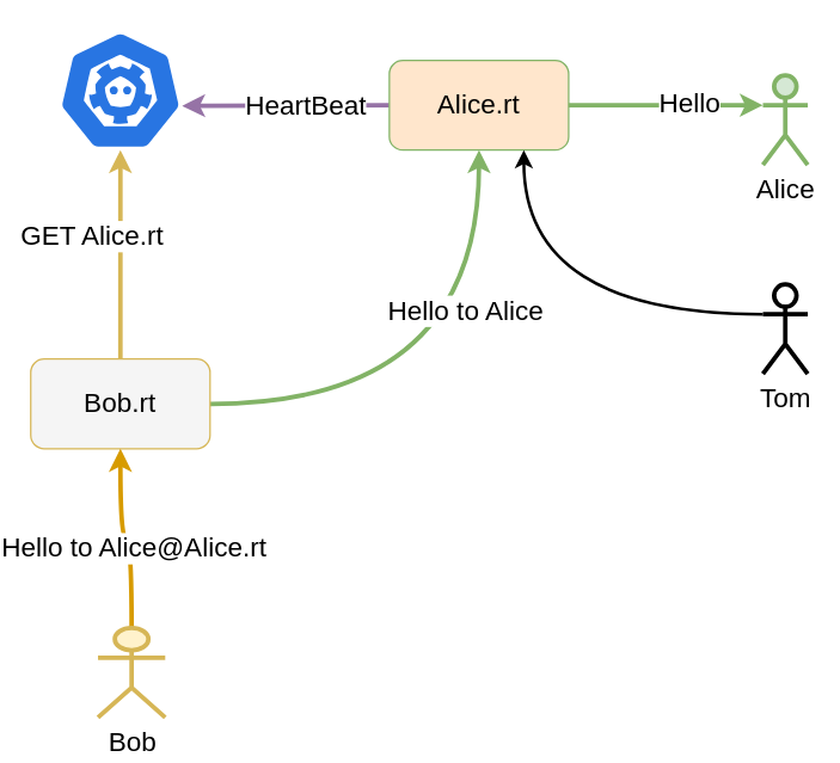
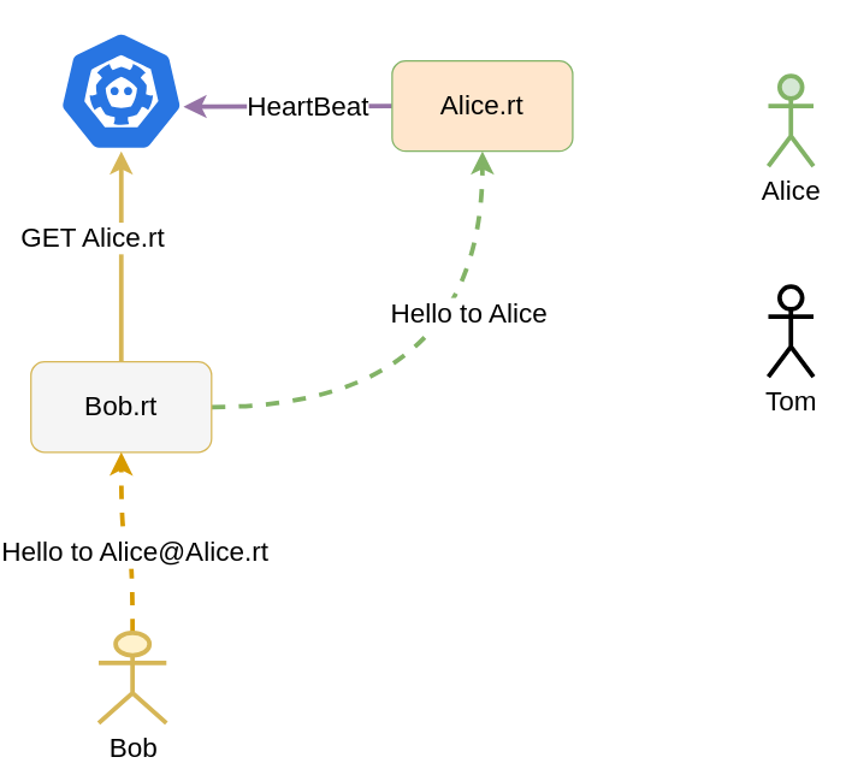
- <mxCell id="14" style="edgeStyle=orthogonalEdgeStyle;curved=1;rounded=0;orthogonalLoop=1;jettySize=auto;html=1;exitX=1;exitY=0.5;exitDx=0;exitDy=0;fontSize=18;entryX=0;entryY=0.333;entryDx=0;entryDy=0;entryPerimeter=0;fillColor=#d5e8d4;strokeColor=#82b366;strokeWidth=3;" edge="1" parent="1" source="6" target="16"><mxGeometry relative="1" as="geometry"><mxPoint x="410" y="140" as="targetPoint" /></mxGeometry></mxCell>
- <mxCell id="15" value="Hello" style="edgeLabel;html=1;align=center;verticalAlign=middle;resizable=0;points=[];fontSize=18;" vertex="1" connectable="0" parent="14"><mxGeometry x="0.246" y="1" relative="1" as="geometry"><mxPoint as="offset" /></mxGeometry></mxCell>
- <mxCell id="17" style="edgeStyle=orthogonalEdgeStyle;curved=1;rounded=0;orthogonalLoop=1;jettySize=auto;html=1;exitX=0;exitY=0.333;exitDx=0;exitDy=0;exitPerimeter=0;entryX=0.75;entryY=1;entryDx=0;entryDy=0;strokeWidth=2;fontSize=18;" edge="1" parent="1" source="18" target="6"><mxGeometry relative="1" as="geometry" /></mxCell>
- <mxCell id="2" style="edgeStyle=orthogonalEdgeStyle;curved=1;rounded=0;orthogonalLoop=1;jettySize=auto;html=1;fontSize=18;entryX=0.5;entryY=1;entryDx=0;entryDy=0;fillColor=#d5e8d4;strokeColor=#82b366;strokeWidth=3;exitX=1;exitY=0.5;exitDx=0;exitDy=0;" edge="1" parent="1" source="9" target="6"><mxGeometry relative="1" as="geometry"><mxPoint x="380" y="140" as="targetPoint" /><mxPoint x="460" y="200" as="sourcePoint" /></mxGeometry></mxCell>
+ <mxCell id="2" style="edgeStyle=orthogonalEdgeStyle;curved=1;rounded=0;orthogonalLoop=1;jettySize=auto;html=1;fontSize=18;entryX=0.5;entryY=1;entryDx=0;entryDy=0;fillColor=#d5e8d4;strokeColor=#82b366;strokeWidth=3;exitX=1;exitY=0.5;exitDx=0;exitDy=0;dashed=1;" edge="1" parent="1" source="9" target="6"><mxGeometry relative="1" as="geometry"><mxPoint x="380" y="140" as="targetPoint" /><mxPoint x="460" y="200" as="sourcePoint" /></mxGeometry></mxCell>
- <mxCell id="10" style="edgeStyle=orthogonalEdgeStyle;curved=1;rounded=0;orthogonalLoop=1;jettySize=auto;html=1;exitX=0.5;exitY=0;exitDx=0;exitDy=0;exitPerimeter=0;fontSize=18;strokeWidth=3;fillColor=#ffe6cc;strokeColor=#d79b00;" edge="1" parent="1" source="12" target="9"><mxGeometry relative="1" as="geometry" /></mxCell>
+ <mxCell id="10" style="edgeStyle=orthogonalEdgeStyle;curved=1;rounded=0;orthogonalLoop=1;jettySize=auto;html=1;exitX=0.5;exitY=0;exitDx=0;exitDy=0;exitPerimeter=0;fontSize=18;strokeWidth=3;fillColor=#ffe6cc;strokeColor=#d79b00;dashed=1;" edge="1" parent="1" source="12" target="9"><mxGeometry relative="1" as="geometry" /></mxCell>
